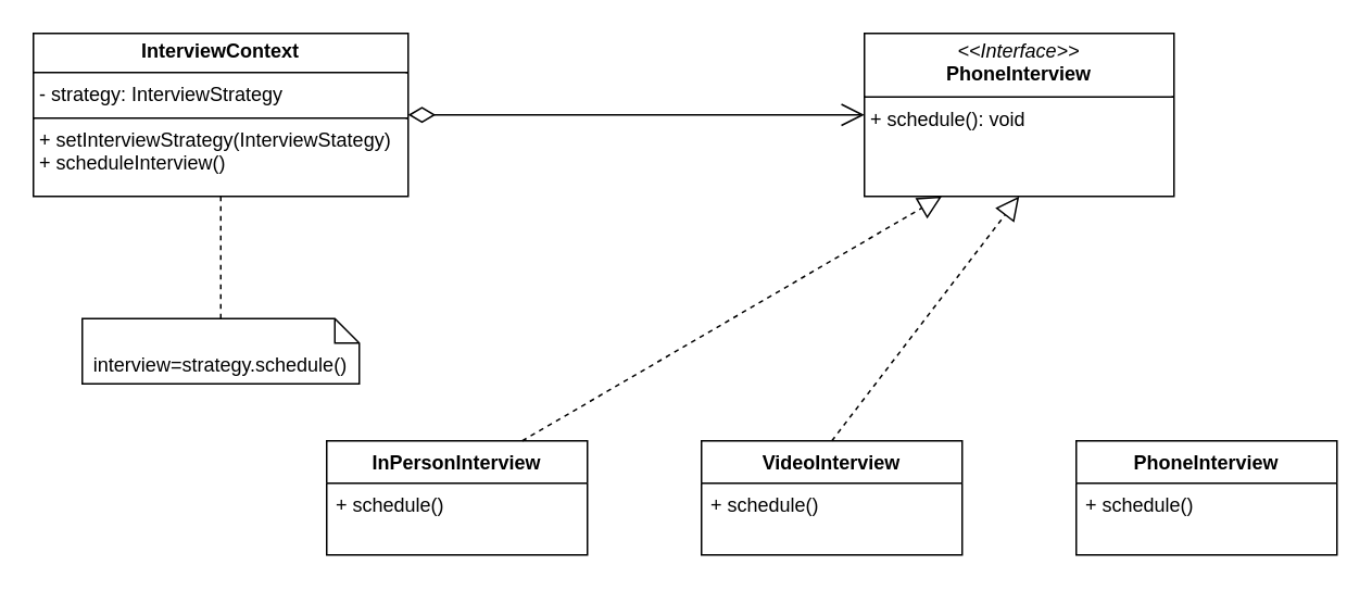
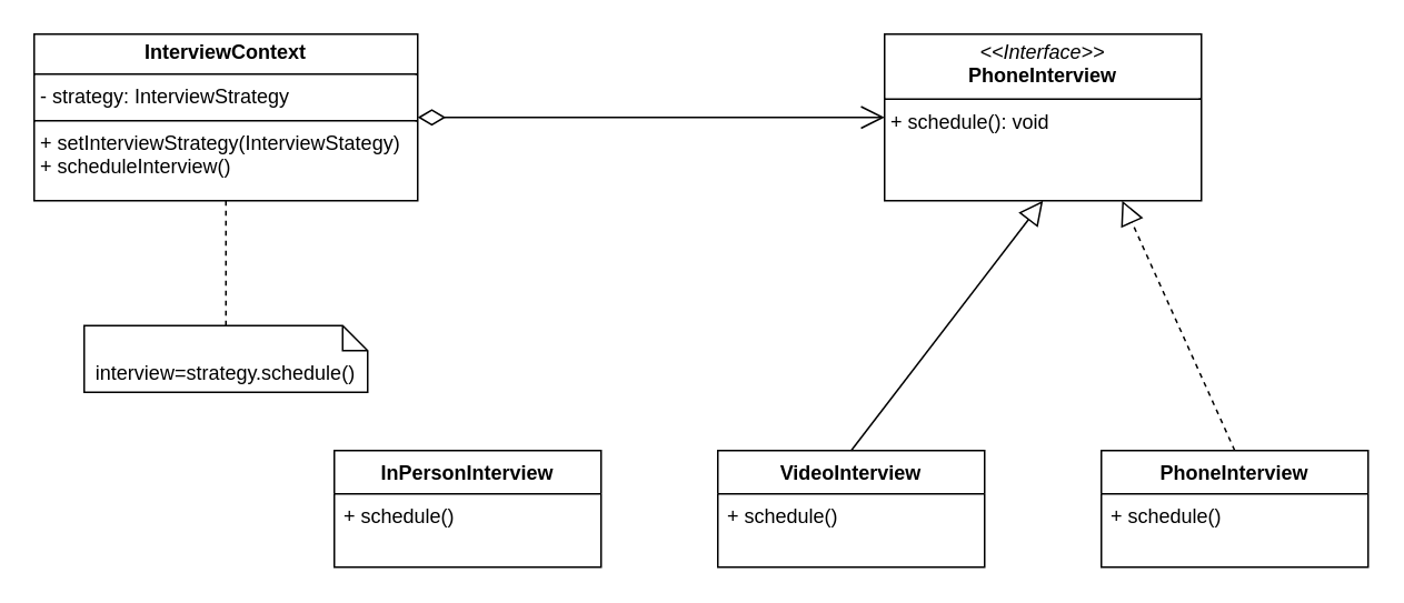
- <mxCell id="13" value="" style="endArrow=block;dashed=1;endFill=0;endSize=12;html=1;rounded=0;entryX=0.25;entryY=1;entryDx=0;entryDy=0;exitX=0.75;exitY=0;exitDx=0;exitDy=0;" parent="1" source="9" target="3" edge="1"><mxGeometry width="160" relative="1" as="geometry"><mxPoint x="250" y="190" as="sourcePoint" /><mxPoint x="410" y="190" as="targetPoint" /></mxGeometry></mxCell>
- <mxCell id="14" value="" style="endArrow=block;dashed=1;endFill=0;endSize=12;html=1;rounded=0;exitX=0.5;exitY=0;exitDx=0;exitDy=0;entryX=0.5;entryY=1;entryDx=0;entryDy=0;" parent="1" source="7" target="3" edge="1"><mxGeometry width="160" relative="1" as="geometry"><mxPoint x="250" y="190" as="sourcePoint" /><mxPoint x="410" y="190" as="targetPoint" /></mxGeometry></mxCell>
+ <mxCell id="14" value="" style="endArrow=block;dashed=0;endFill=0;endSize=12;html=1;rounded=0;exitX=0.5;exitY=0;exitDx=0;exitDy=0;entryX=0.5;entryY=1;entryDx=0;entryDy=0;" parent="1" source="7" target="3" edge="1"><mxGeometry width="160" relative="1" as="geometry"><mxPoint x="250" y="190" as="sourcePoint" /><mxPoint x="410" y="190" as="targetPoint" /></mxGeometry></mxCell>
+ <mxCell id="15" value="" style="endArrow=block;dashed=1;endFill=0;endSize=12;html=1;rounded=0;exitX=0.5;exitY=0;exitDx=0;exitDy=0;entryX=0.75;entryY=1;entryDx=0;entryDy=0;" parent="1" source="5" target="3" edge="1"><mxGeometry width="160" relative="1" as="geometry"><mxPoint x="250" y="190" as="sourcePoint" /><mxPoint x="410" y="190" as="targetPoint" /></mxGeometry></mxCell>
